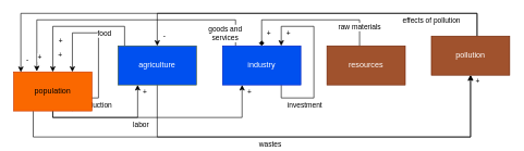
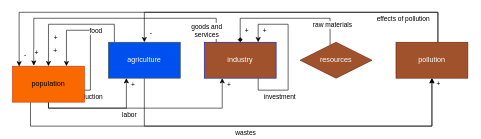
- <mxCell id="35" value="pollution" style="rounded=0;whiteSpace=wrap;html=1;fillColor=#a0522d;strokeColor=#6D1F00;fontColor=#ffffff;" vertex="1" parent="1"><mxGeometry x="660" y="55" width="120" height="60" as="geometry" /></mxCell>
+ <mxCell id="35" value="pollution" style="rounded=0;whiteSpace=wrap;html=1;fillColor=#a0522d;strokeColor=#6D1F00;fontColor=#ffffff;" vertex="1" parent="1"><mxGeometry x="660" y="70" width="120" height="60" as="geometry" /></mxCell>
- <mxCell id="25" value="industry" style="rounded=0;whiteSpace=wrap;html=1;fillColor=#0050ef;strokeColor=#001DBC;fontColor=#ffffff;" vertex="1" parent="1"><mxGeometry x="340" y="70" width="120" height="60" as="geometry" /></mxCell>
+ <mxCell id="25" value="industry" style="rounded=0;whiteSpace=wrap;html=1;fillColor=#a0522d;strokeColor=#001DBC;fontColor=#ffffff;" vertex="1" parent="1"><mxGeometry x="340" y="70" width="120" height="60" as="geometry" /></mxCell>
- <mxCell id="29" value="resources" style="rounded=0;whiteSpace=wrap;html=1;fillColor=#a0522d;strokeColor=#6D1F00;fontColor=#ffffff;" vertex="1" parent="1"><mxGeometry x="500" y="70" width="120" height="60" as="geometry" /></mxCell>
+ <mxCell id="29" value="resources" style="rhombus;whiteSpace=wrap;html=1;fillColor=#a0522d;strokeColor=#6D1F00;fontColor=#ffffff;" vertex="1" parent="1"><mxGeometry x="500" y="70" width="120" height="60" as="geometry" /></mxCell>
